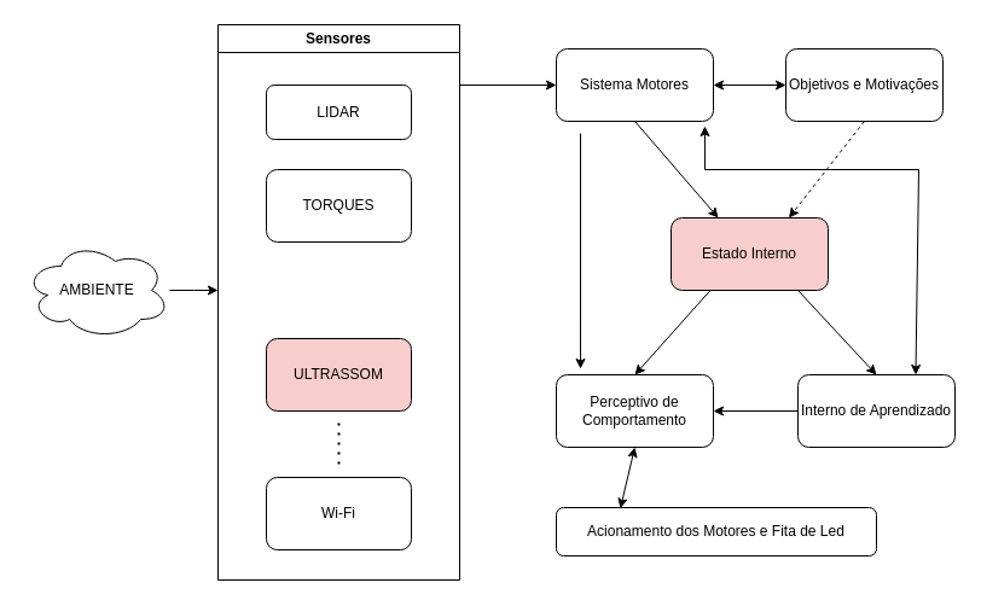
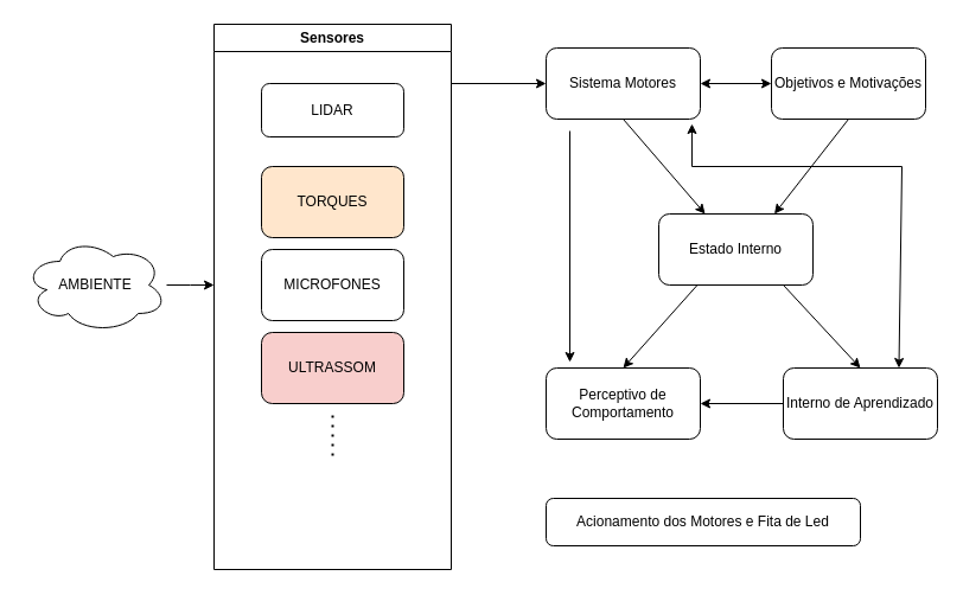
- <mxCell id="24" value="" style="endArrow=classic;html=1;rounded=0;exitX=0.5;exitY=1;exitDx=0;exitDy=0;entryX=0.75;entryY=0;entryDx=0;entryDy=0;dashed=1;" edge="1" parent="1" source="20" target="11"><mxGeometry width="50" height="50" relative="1" as="geometry"><mxPoint x="535" y="110" as="sourcePoint" /><mxPoint x="601.667" y="170" as="targetPoint" /></mxGeometry></mxCell>
+ <mxCell id="24" value="" style="endArrow=classic;html=1;rounded=0;exitX=0.5;exitY=1;exitDx=0;exitDy=0;entryX=0.75;entryY=0;entryDx=0;entryDy=0;" edge="1" parent="1" source="20" target="11"><mxGeometry width="50" height="50" relative="1" as="geometry"><mxPoint x="535" y="110" as="sourcePoint" /><mxPoint x="601.667" y="170" as="targetPoint" /></mxGeometry></mxCell>
- <mxCell id="6" value="TORQUES" style="rounded=1;whiteSpace=wrap;html=1;" vertex="1" parent="4"><mxGeometry x="40" y="120" width="120" height="60" as="geometry" /></mxCell>
+ <mxCell id="6" value="TORQUES" style="rounded=1;whiteSpace=wrap;html=1;fillColor=#ffe6cc;" vertex="1" parent="4"><mxGeometry x="40" y="120" width="120" height="60" as="geometry" /></mxCell>
- <mxCell id="11" value="Estado Interno" style="rounded=1;whiteSpace=wrap;html=1;fillColor=#f8cecc;" vertex="1" parent="1"><mxGeometry x="555" y="180" width="130" height="60" as="geometry" /></mxCell>
+ <mxCell id="11" value="Estado Interno" style="rounded=1;whiteSpace=wrap;html=1;" vertex="1" parent="1"><mxGeometry x="555" y="180" width="130" height="60" as="geometry" /></mxCell>
+ <mxCell id="7" value="MICROFONES" style="rounded=1;whiteSpace=wrap;html=1;" vertex="1" parent="4"><mxGeometry x="40" y="190" width="120" height="60" as="geometry" /></mxCell>
- <mxCell id="18" value="" style="endArrow=classic;startArrow=classic;html=1;rounded=0;entryX=0.5;entryY=1;entryDx=0;entryDy=0;exitX=0.2;exitY=0.017;exitDx=0;exitDy=0;exitPerimeter=0;" edge="1" parent="1" source="17" target="12"><mxGeometry width="50" height="50" relative="1" as="geometry"><mxPoint x="743.96" y="281.98" as="sourcePoint" /><mxPoint x="743.84" y="130" as="targetPoint" /></mxGeometry></mxCell>
- <mxCell id="10" value="Wi-Fi" style="rounded=1;whiteSpace=wrap;html=1;" vertex="1" parent="4"><mxGeometry x="40" y="375" width="120" height="60" as="geometry" /></mxCell>
